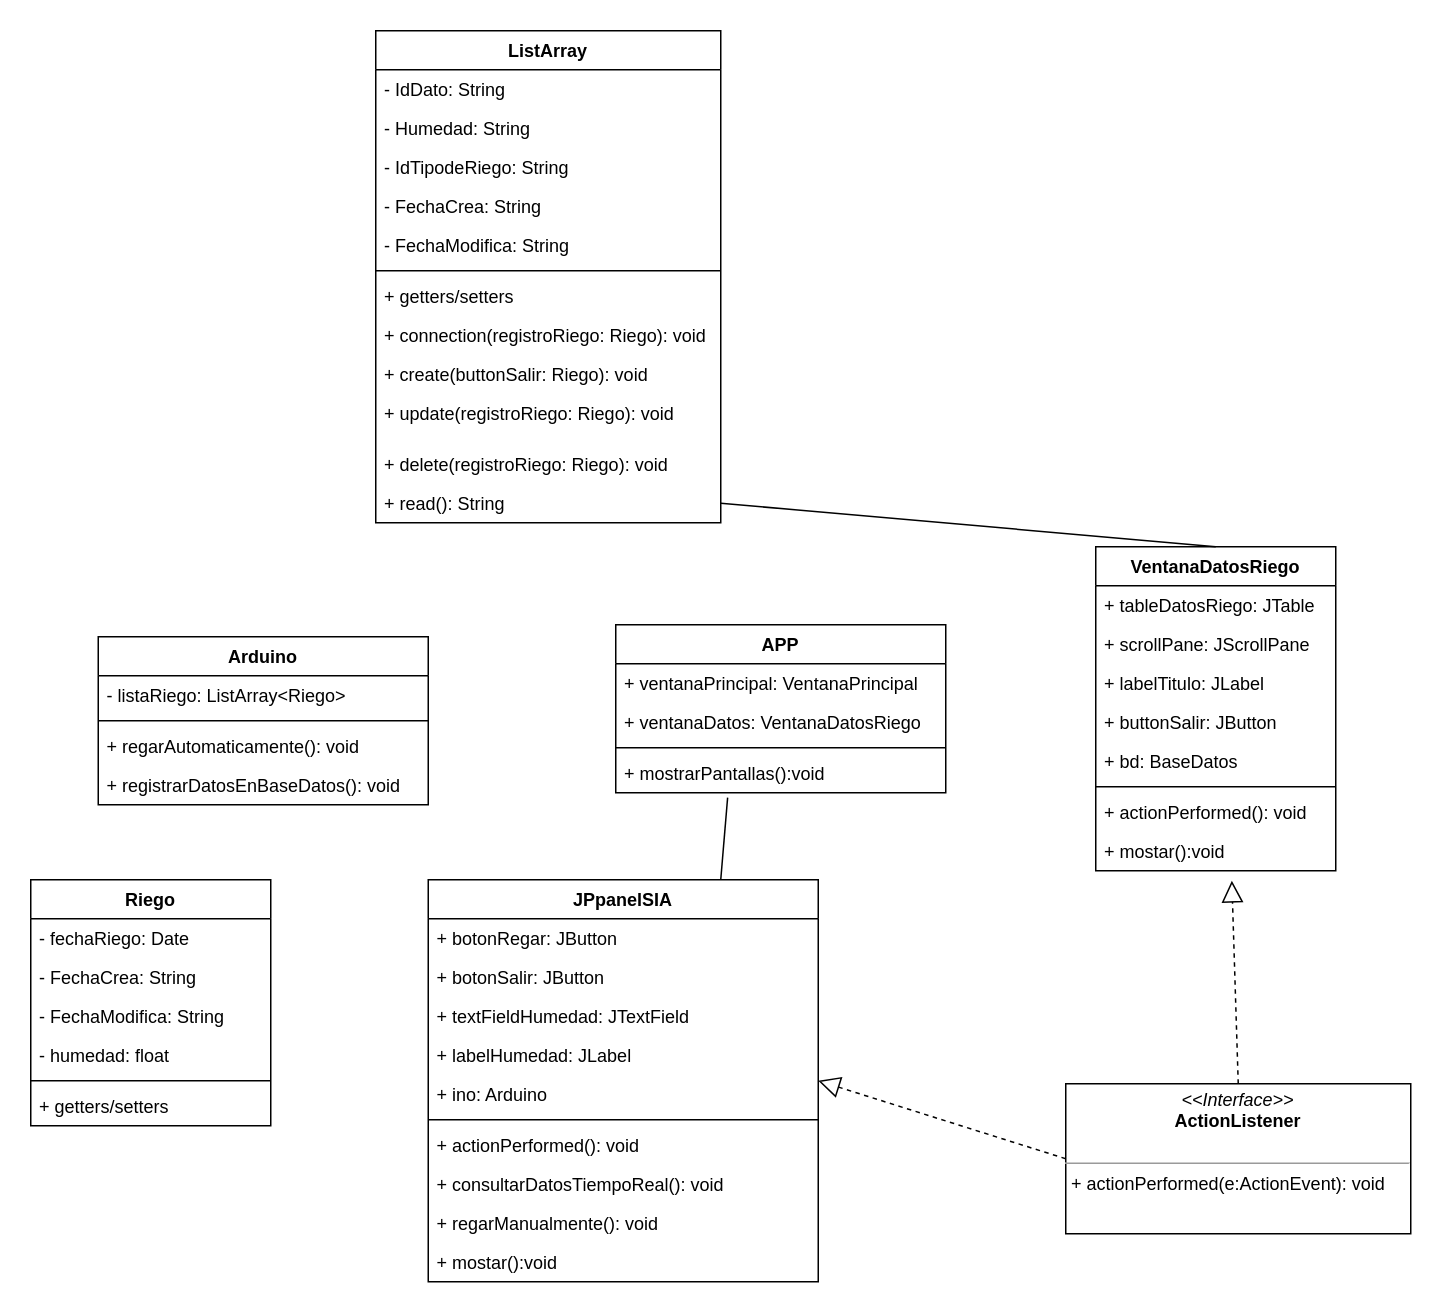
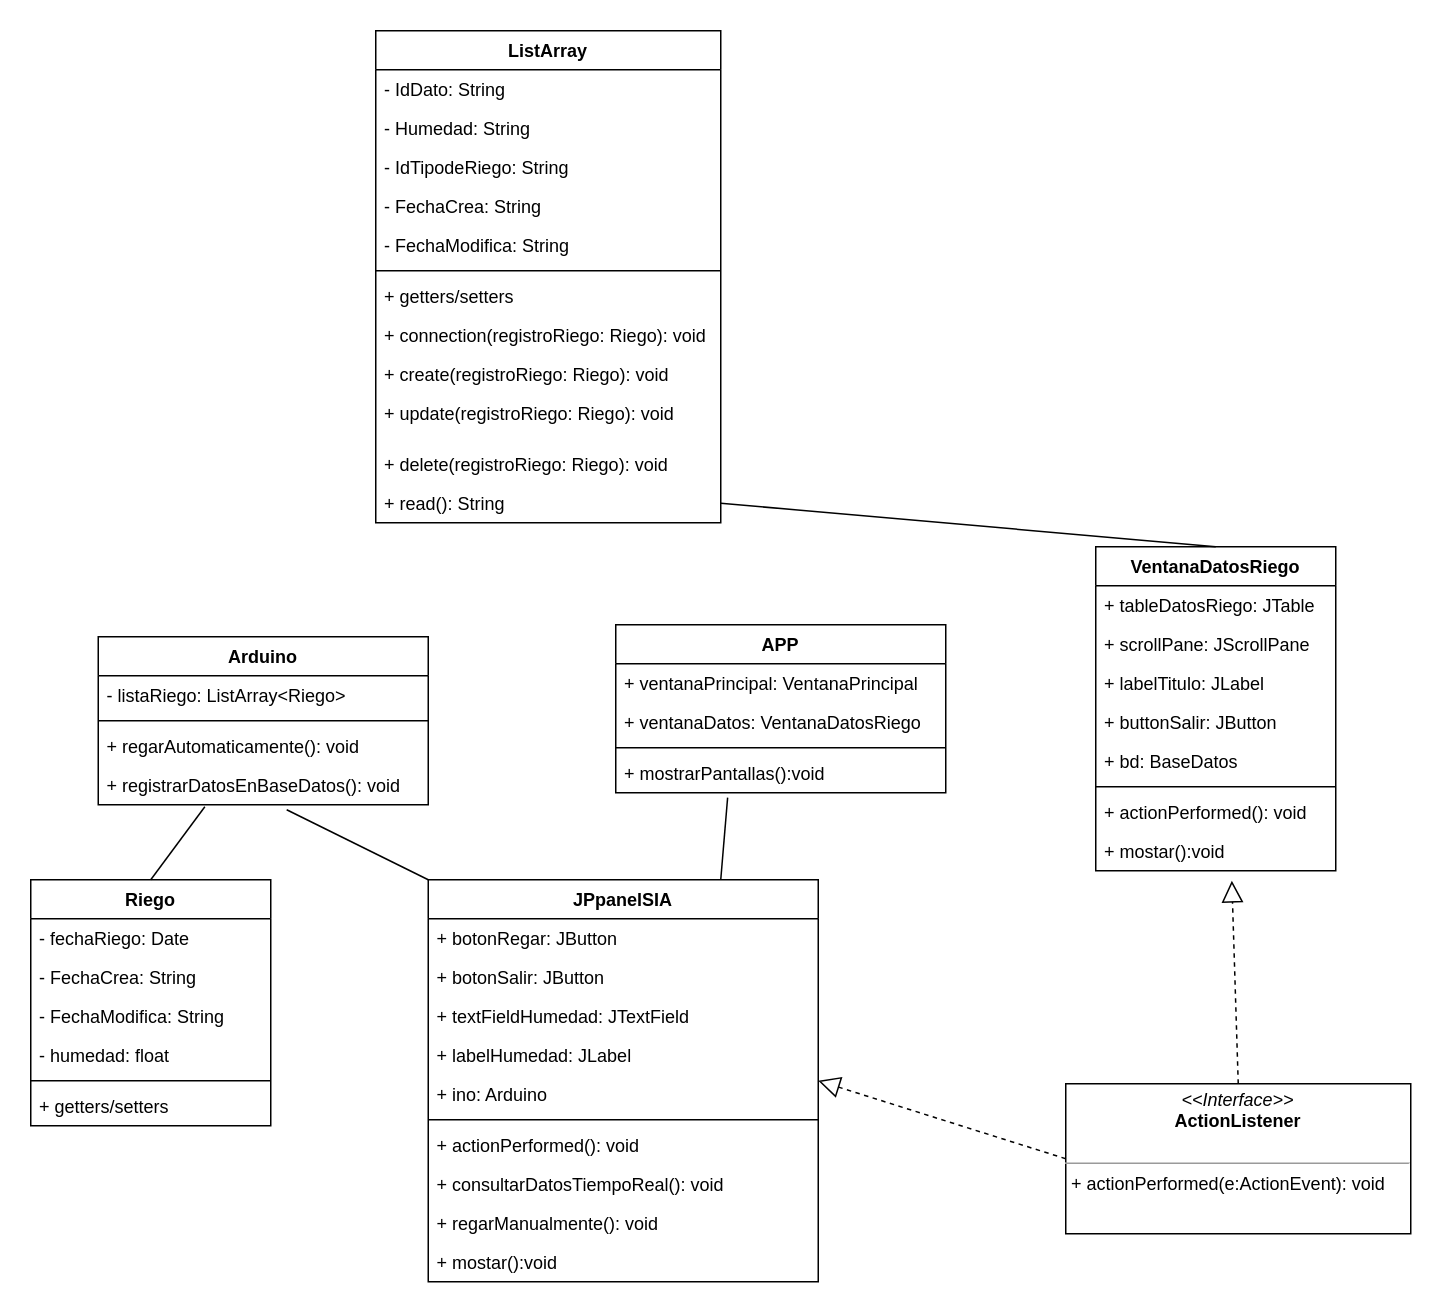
- <mxCell id="11" value="+ create(buttonSalir: Riego): void" style="text;strokeColor=none;fillColor=none;align=left;verticalAlign=top;spacingLeft=4;spacingRight=4;overflow=hidden;rotatable=0;points=[[0,0.5],[1,0.5]];portConstraint=eastwest;" parent="2" vertex="1"><mxGeometry y="216" width="230" height="26" as="geometry" /></mxCell>
+ <mxCell id="11" value="+ create(registroRiego: Riego): void" style="text;strokeColor=none;fillColor=none;align=left;verticalAlign=top;spacingLeft=4;spacingRight=4;overflow=hidden;rotatable=0;points=[[0,0.5],[1,0.5]];portConstraint=eastwest;" parent="2" vertex="1"><mxGeometry y="216" width="230" height="26" as="geometry" /></mxCell>
+ <mxCell id="56" value="" style="endArrow=none;html=1;entryX=0.323;entryY=1.051;entryDx=0;entryDy=0;entryPerimeter=0;exitX=0.5;exitY=0;exitDx=0;exitDy=0;" parent="1" source="15" target="54" edge="1"><mxGeometry width="50" height="50" relative="1" as="geometry"><mxPoint x="-50" y="646" as="sourcePoint" /><mxPoint x="0" y="596" as="targetPoint" /></mxGeometry></mxCell>
+ <mxCell id="55" value="" style="endArrow=none;html=1;entryX=0.571;entryY=1.128;entryDx=0;entryDy=0;entryPerimeter=0;exitX=0;exitY=0;exitDx=0;exitDy=0;" parent="1" source="22" target="54" edge="1"><mxGeometry width="50" height="50" relative="1" as="geometry"><mxPoint x="220" y="636" as="sourcePoint" /><mxPoint x="270" y="586" as="targetPoint" /></mxGeometry></mxCell>
